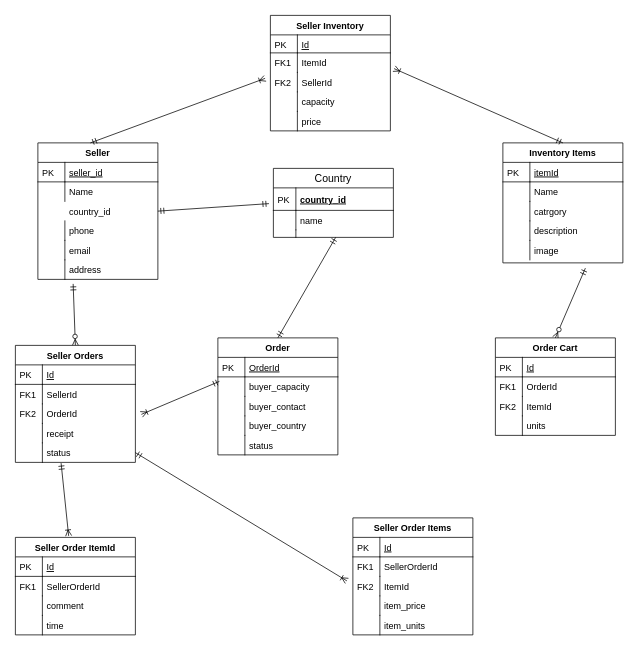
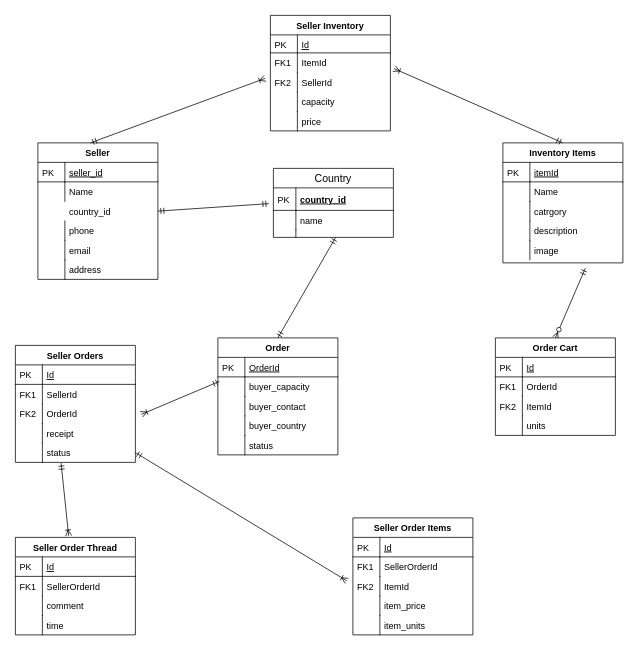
- <mxCell id="3" value="" style="fontSize=12;html=1;endArrow=ERzeroToMany;startArrow=ERmandOne;entryX=0.5;entryY=0;entryDx=0;entryDy=0;exitX=0.294;exitY=1.231;exitDx=0;exitDy=0;exitPerimeter=0;" edge="1" parent="1" source="37" target="4"><mxGeometry width="100" height="100" relative="1" as="geometry"><mxPoint x="600" y="360" as="sourcePoint" /><mxPoint x="500" y="460" as="targetPoint" /></mxGeometry></mxCell>
- <mxCell id="92" value="Seller Order ItemId" style="swimlane;fontStyle=1;childLayout=stackLayout;horizontal=1;startSize=26;horizontalStack=0;resizeParent=1;resizeLast=0;collapsible=1;marginBottom=0;rounded=0;shadow=0;strokeWidth=1;" vertex="1" parent="1"><mxGeometry x="20" y="716" width="160" height="130" as="geometry"><mxRectangle x="260" y="80" width="160" height="26" as="alternateBounds" /></mxGeometry></mxCell>
+ <mxCell id="92" value="Seller Order Thread" style="swimlane;fontStyle=1;childLayout=stackLayout;horizontal=1;startSize=26;horizontalStack=0;resizeParent=1;resizeLast=0;collapsible=1;marginBottom=0;rounded=0;shadow=0;strokeWidth=1;" vertex="1" parent="1"><mxGeometry x="20" y="716" width="160" height="130" as="geometry"><mxRectangle x="260" y="80" width="160" height="26" as="alternateBounds" /></mxGeometry></mxCell>
